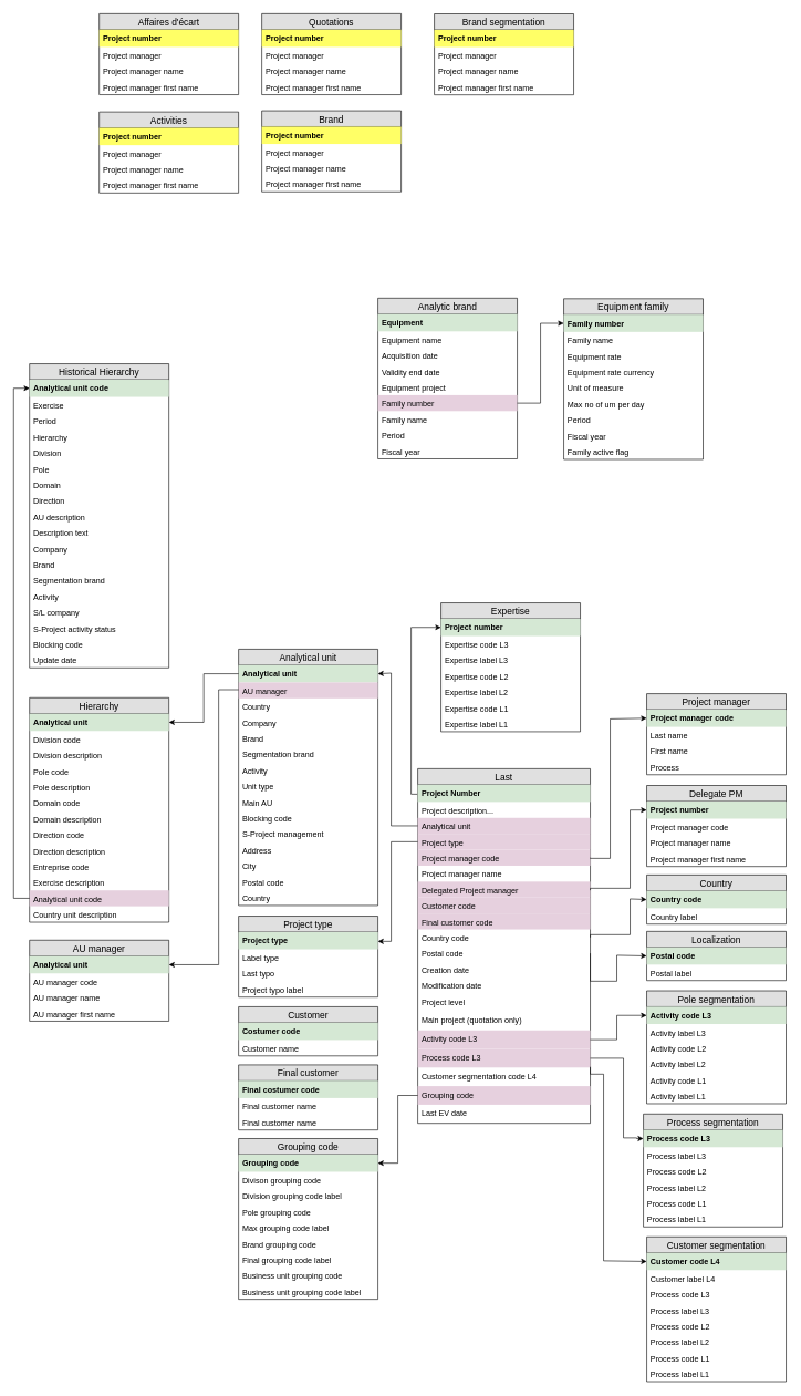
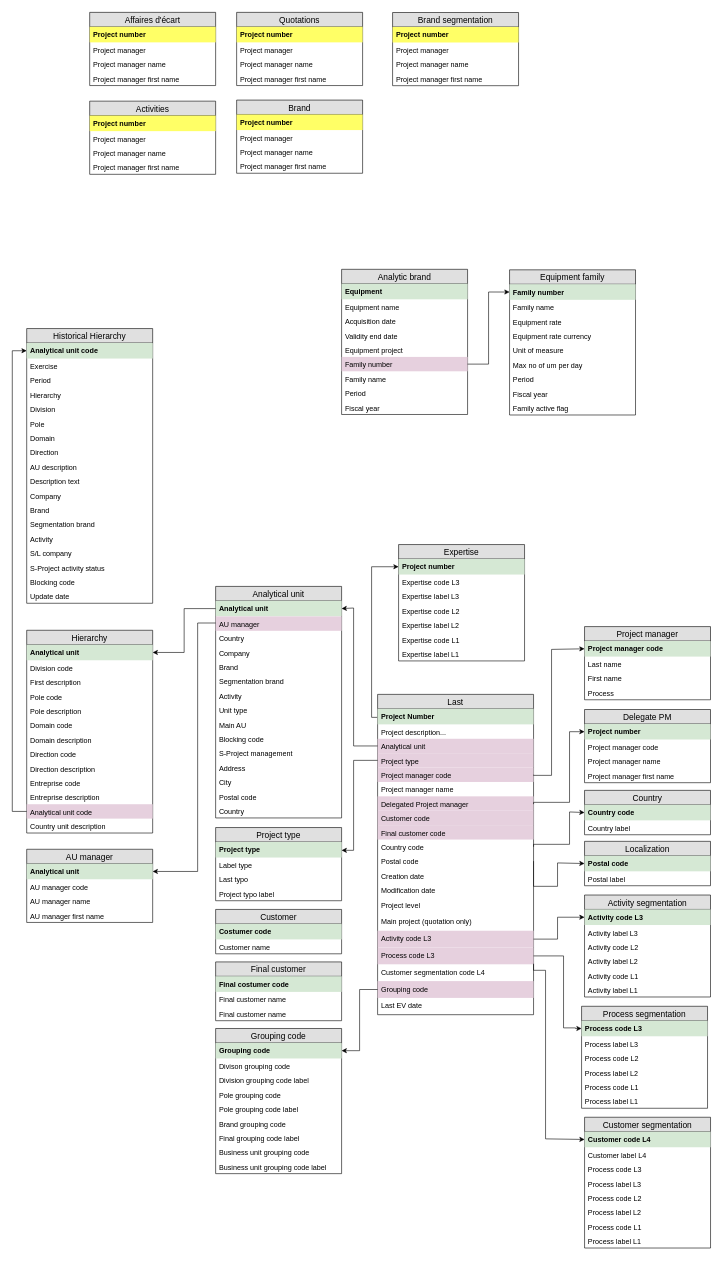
- <mxCell id="106" value="Division description" parent="103" vertex="1" style="text;strokeColor=none;fillColor=none;spacingLeft=4;spacingRight=4;overflow=hidden;rotatable=0;points=[[0,0.5],[1,0.5]];portConstraint=eastwest;fontSize=12;"><mxGeometry as="geometry" height="24" width="210" y="74" /></mxCell>
+ <mxCell id="106" value="First description" parent="103" vertex="1" style="text;strokeColor=none;fillColor=none;spacingLeft=4;spacingRight=4;overflow=hidden;rotatable=0;points=[[0,0.5],[1,0.5]];portConstraint=eastwest;fontSize=12;"><mxGeometry as="geometry" height="24" width="210" y="74" /></mxCell>
- <mxCell id="114" value="Exercise description" parent="103" vertex="1" style="text;strokeColor=none;fillColor=none;spacingLeft=4;spacingRight=4;overflow=hidden;rotatable=0;points=[[0,0.5],[1,0.5]];portConstraint=eastwest;fontSize=12;"><mxGeometry as="geometry" height="24" width="210" y="266" /></mxCell>
+ <mxCell id="114" value="Entreprise description" parent="103" vertex="1" style="text;strokeColor=none;fillColor=none;spacingLeft=4;spacingRight=4;overflow=hidden;rotatable=0;points=[[0,0.5],[1,0.5]];portConstraint=eastwest;fontSize=12;"><mxGeometry as="geometry" height="24" width="210" y="266" /></mxCell>
- <mxCell id="40" value="Pole segmentation" parent="1" vertex="1" style="swimlane;fontStyle=0;childLayout=stackLayout;horizontal=1;startSize=24;fillColor=#e0e0e0;horizontalStack=0;resizeParent=1;resizeParentMax=0;resizeLast=0;collapsible=1;marginBottom=0;swimlaneFillColor=#ffffff;align=center;fontSize=14;"><mxGeometry as="geometry" height="170" width="210" y="1491.5" x="974"><mxRectangle as="alternateBounds" height="24" width="80" y="240" x="1120" /></mxGeometry></mxCell>
+ <mxCell id="40" value="Activity segmentation" parent="1" vertex="1" style="swimlane;fontStyle=0;childLayout=stackLayout;horizontal=1;startSize=24;fillColor=#e0e0e0;horizontalStack=0;resizeParent=1;resizeParentMax=0;resizeLast=0;collapsible=1;marginBottom=0;swimlaneFillColor=#ffffff;align=center;fontSize=14;"><mxGeometry as="geometry" height="170" width="210" y="1491.5" x="974"><mxRectangle as="alternateBounds" height="24" width="80" y="240" x="1120" /></mxGeometry></mxCell>
- <mxCell id="34" value="Max grouping code label" parent="29" vertex="1" style="text;strokeColor=none;fillColor=none;spacingLeft=4;spacingRight=4;overflow=hidden;rotatable=0;points=[[0,0.5],[1,0.5]];portConstraint=eastwest;fontSize=12;"><mxGeometry as="geometry" height="24" width="210" y="122" /></mxCell>
+ <mxCell id="34" value="Pole grouping code label" parent="29" vertex="1" style="text;strokeColor=none;fillColor=none;spacingLeft=4;spacingRight=4;overflow=hidden;rotatable=0;points=[[0,0.5],[1,0.5]];portConstraint=eastwest;fontSize=12;"><mxGeometry as="geometry" height="24" width="210" y="122" /></mxCell>
